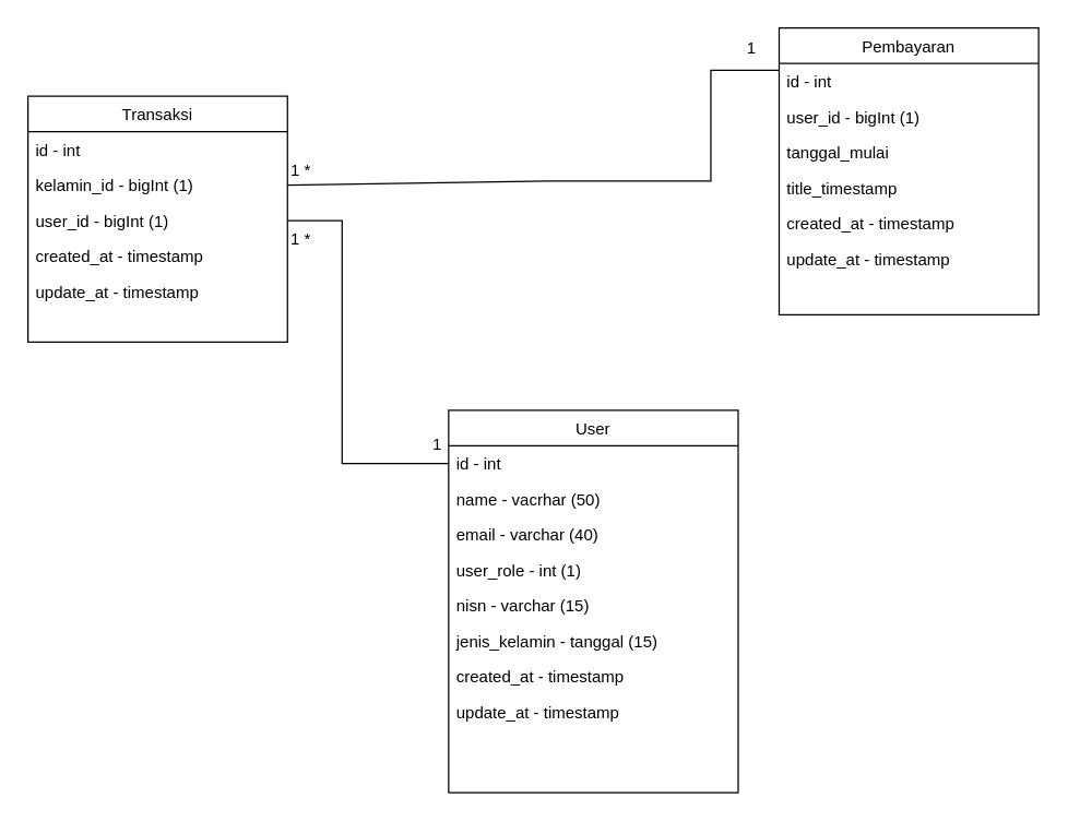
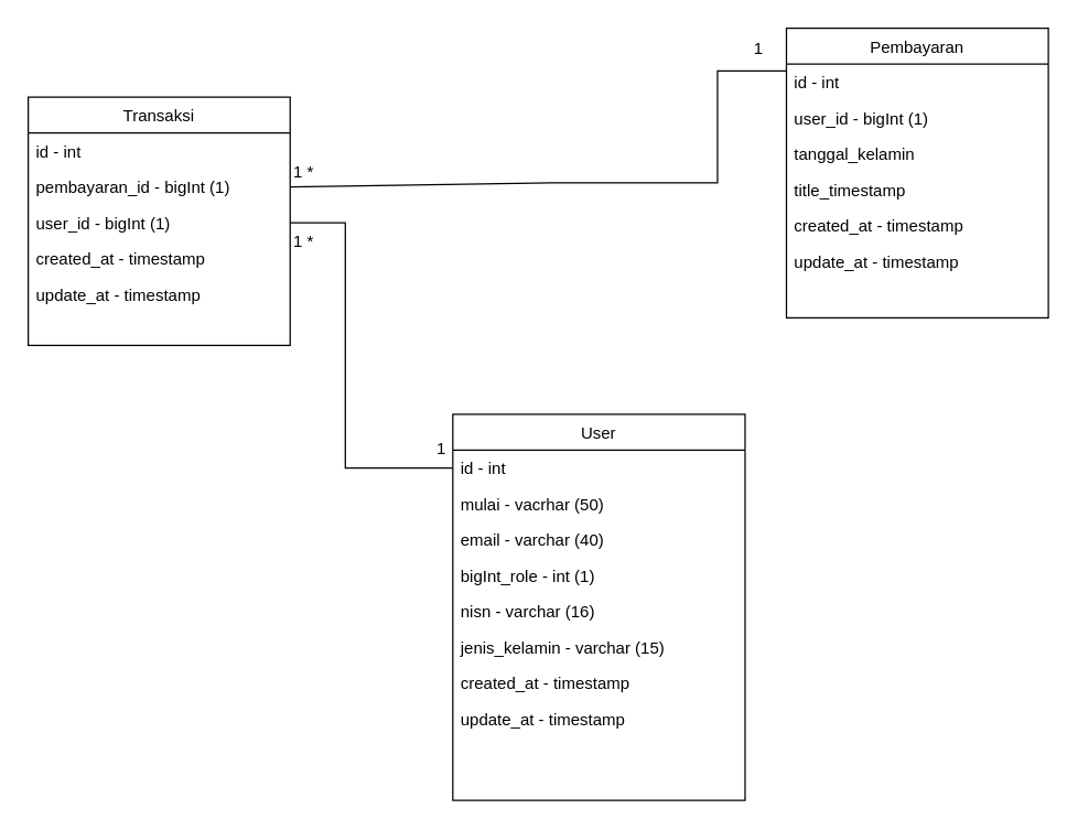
- <mxCell id="20" value="tanggal_mulai" style="text;align=left;verticalAlign=top;spacingLeft=4;spacingRight=4;overflow=hidden;rotatable=0;points=[[0,0.5],[1,0.5]];portConstraint=eastwest;rounded=0;shadow=0;html=0;" vertex="1" parent="17"><mxGeometry y="78" width="190" height="26" as="geometry" /></mxCell>
+ <mxCell id="20" value="tanggal_kelamin" style="text;align=left;verticalAlign=top;spacingLeft=4;spacingRight=4;overflow=hidden;rotatable=0;points=[[0,0.5],[1,0.5]];portConstraint=eastwest;rounded=0;shadow=0;html=0;" vertex="1" parent="17"><mxGeometry y="78" width="190" height="26" as="geometry" /></mxCell>
- <mxCell id="13" value="kelamin_id - bigInt (1)" style="text;align=left;verticalAlign=top;spacingLeft=4;spacingRight=4;overflow=hidden;rotatable=0;points=[[0,0.5],[1,0.5]];portConstraint=eastwest;rounded=0;shadow=0;html=0;" vertex="1" parent="11"><mxGeometry y="52" width="190" height="26" as="geometry" /></mxCell>
+ <mxCell id="13" value="pembayaran_id - bigInt (1)" style="text;align=left;verticalAlign=top;spacingLeft=4;spacingRight=4;overflow=hidden;rotatable=0;points=[[0,0.5],[1,0.5]];portConstraint=eastwest;rounded=0;shadow=0;html=0;" vertex="1" parent="11"><mxGeometry y="52" width="190" height="26" as="geometry" /></mxCell>
- <mxCell id="4" value="name - vacrhar (50)" style="text;align=left;verticalAlign=top;spacingLeft=4;spacingRight=4;overflow=hidden;rotatable=0;points=[[0,0.5],[1,0.5]];portConstraint=eastwest;" parent="2" vertex="1"><mxGeometry y="52" width="212" height="26" as="geometry" /></mxCell>
+ <mxCell id="4" value="mulai - vacrhar (50)" style="text;align=left;verticalAlign=top;spacingLeft=4;spacingRight=4;overflow=hidden;rotatable=0;points=[[0,0.5],[1,0.5]];portConstraint=eastwest;" parent="2" vertex="1"><mxGeometry y="52" width="212" height="26" as="geometry" /></mxCell>
- <mxCell id="6" value="user_role - int (1)" style="text;align=left;verticalAlign=top;spacingLeft=4;spacingRight=4;overflow=hidden;rotatable=0;points=[[0,0.5],[1,0.5]];portConstraint=eastwest;rounded=0;shadow=0;html=0;" parent="2" vertex="1"><mxGeometry y="104" width="212" height="26" as="geometry" /></mxCell>
+ <mxCell id="6" value="bigInt_role - int (1)" style="text;align=left;verticalAlign=top;spacingLeft=4;spacingRight=4;overflow=hidden;rotatable=0;points=[[0,0.5],[1,0.5]];portConstraint=eastwest;rounded=0;shadow=0;html=0;" parent="2" vertex="1"><mxGeometry y="104" width="212" height="26" as="geometry" /></mxCell>
- <mxCell id="7" value="nisn - varchar (15)" style="text;align=left;verticalAlign=top;spacingLeft=4;spacingRight=4;overflow=hidden;rotatable=0;points=[[0,0.5],[1,0.5]];portConstraint=eastwest;rounded=0;shadow=0;html=0;" parent="2" vertex="1"><mxGeometry y="130" width="212" height="26" as="geometry" /></mxCell>
+ <mxCell id="7" value="nisn - varchar (16)" style="text;align=left;verticalAlign=top;spacingLeft=4;spacingRight=4;overflow=hidden;rotatable=0;points=[[0,0.5],[1,0.5]];portConstraint=eastwest;rounded=0;shadow=0;html=0;" parent="2" vertex="1"><mxGeometry y="130" width="212" height="26" as="geometry" /></mxCell>
- <mxCell id="8" value="jenis_kelamin - tanggal (15)" style="text;align=left;verticalAlign=top;spacingLeft=4;spacingRight=4;overflow=hidden;rotatable=0;points=[[0,0.5],[1,0.5]];portConstraint=eastwest;rounded=0;shadow=0;html=0;" vertex="1" parent="2"><mxGeometry y="156" width="212" height="26" as="geometry" /></mxCell>
+ <mxCell id="8" value="jenis_kelamin - varchar (15)" style="text;align=left;verticalAlign=top;spacingLeft=4;spacingRight=4;overflow=hidden;rotatable=0;points=[[0,0.5],[1,0.5]];portConstraint=eastwest;rounded=0;shadow=0;html=0;" vertex="1" parent="2"><mxGeometry y="156" width="212" height="26" as="geometry" /></mxCell>
